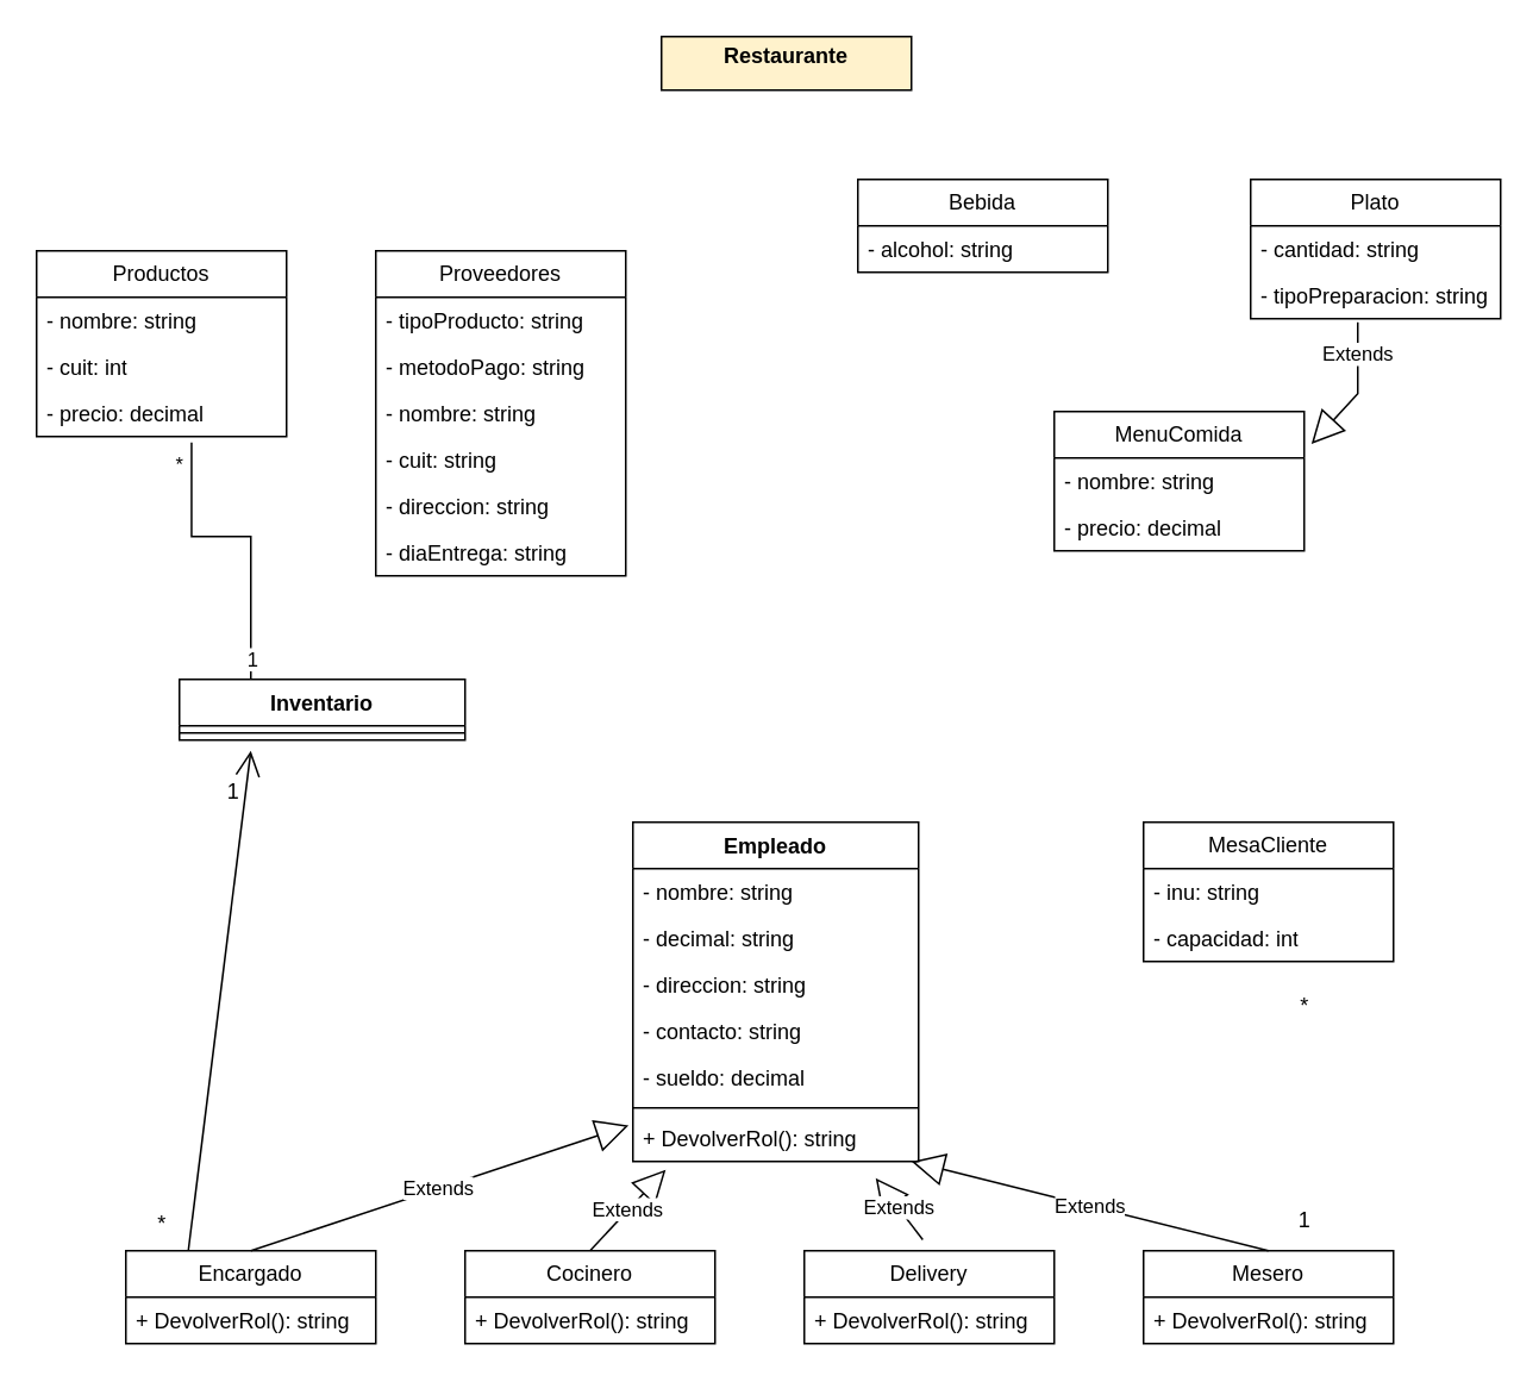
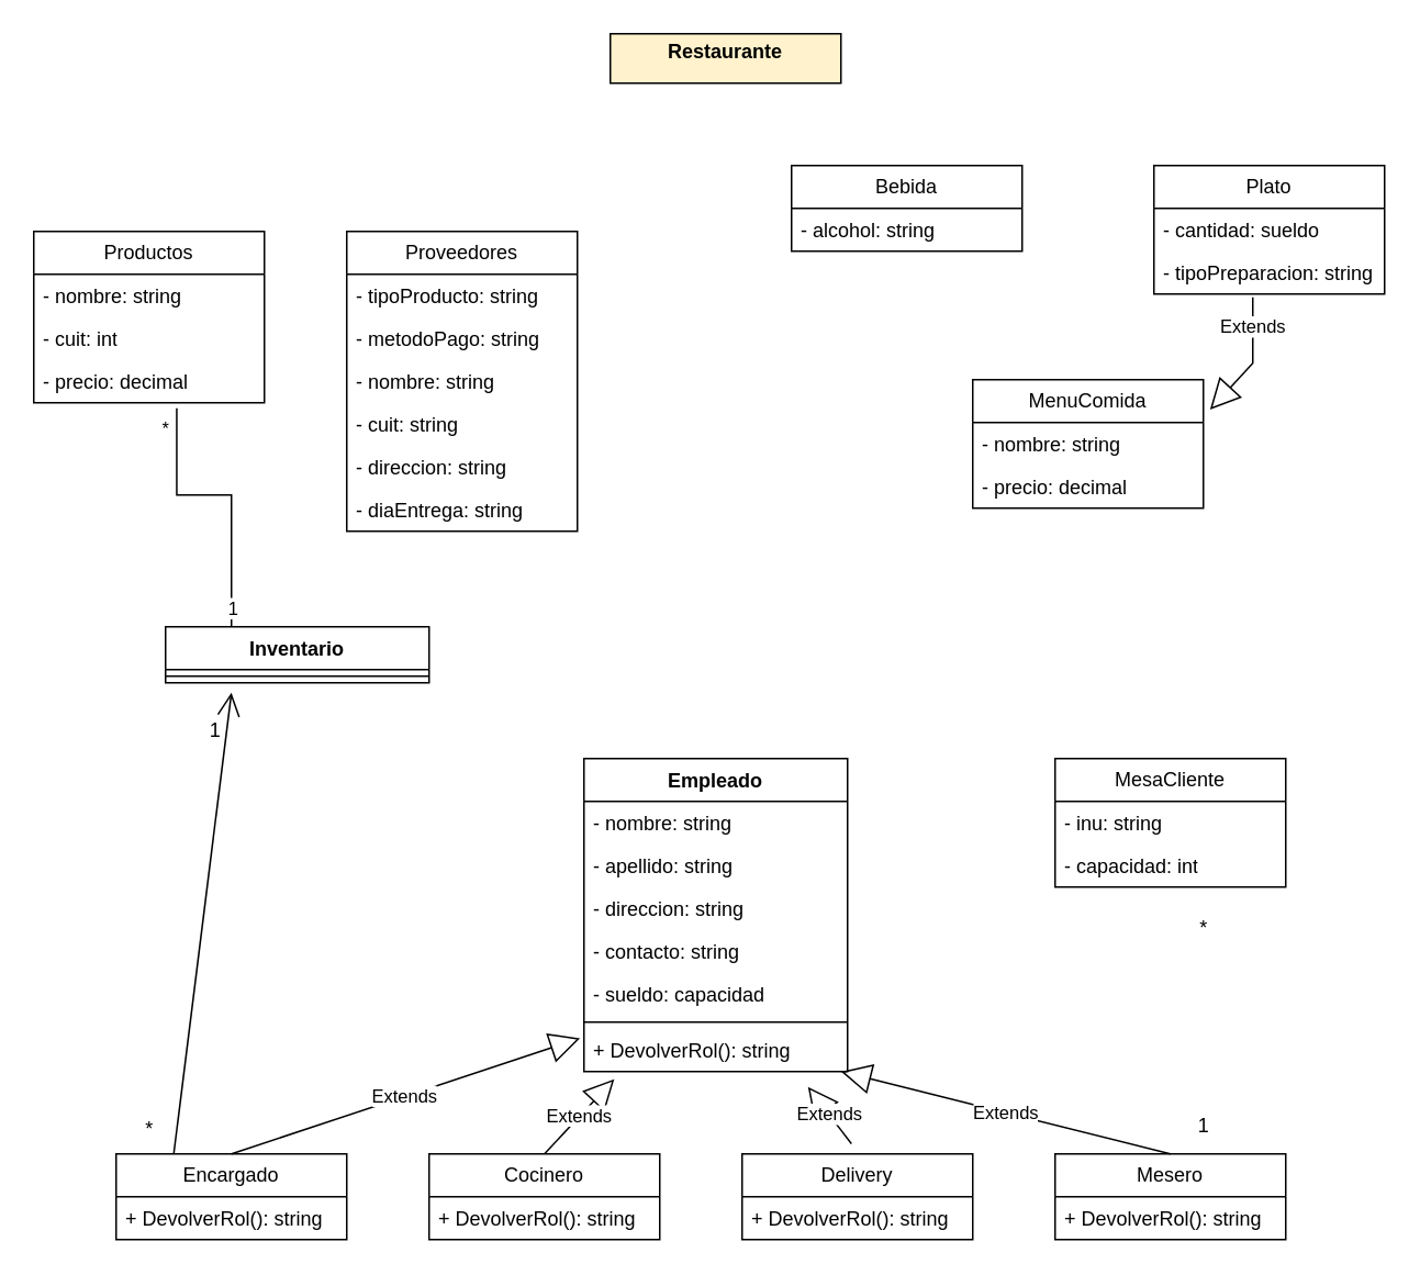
- <mxCell id="8" value="- cantidad: string" style="text;strokeColor=none;fillColor=none;align=left;verticalAlign=top;spacingLeft=4;spacingRight=4;overflow=hidden;rotatable=0;points=[[0,0.5],[1,0.5]];portConstraint=eastwest;whiteSpace=wrap;html=1;" vertex="1" parent="7"><mxGeometry y="26" width="140" height="26" as="geometry" /></mxCell>
+ <mxCell id="8" value="- cantidad: sueldo" style="text;strokeColor=none;fillColor=none;align=left;verticalAlign=top;spacingLeft=4;spacingRight=4;overflow=hidden;rotatable=0;points=[[0,0.5],[1,0.5]];portConstraint=eastwest;whiteSpace=wrap;html=1;" vertex="1" parent="7"><mxGeometry y="26" width="140" height="26" as="geometry" /></mxCell>
- <mxCell id="31" value="- decimal: string" style="text;strokeColor=none;fillColor=none;align=left;verticalAlign=top;spacingLeft=4;spacingRight=4;overflow=hidden;rotatable=0;points=[[0,0.5],[1,0.5]];portConstraint=eastwest;whiteSpace=wrap;html=1;" vertex="1" parent="29"><mxGeometry y="52" width="160" height="26" as="geometry" /></mxCell>
+ <mxCell id="31" value="- apellido: string" style="text;strokeColor=none;fillColor=none;align=left;verticalAlign=top;spacingLeft=4;spacingRight=4;overflow=hidden;rotatable=0;points=[[0,0.5],[1,0.5]];portConstraint=eastwest;whiteSpace=wrap;html=1;" vertex="1" parent="29"><mxGeometry y="52" width="160" height="26" as="geometry" /></mxCell>
- <mxCell id="34" value="- sueldo: decimal" style="text;strokeColor=none;fillColor=none;align=left;verticalAlign=top;spacingLeft=4;spacingRight=4;overflow=hidden;rotatable=0;points=[[0,0.5],[1,0.5]];portConstraint=eastwest;whiteSpace=wrap;html=1;" vertex="1" parent="29"><mxGeometry y="130" width="160" height="26" as="geometry" /></mxCell>
+ <mxCell id="34" value="- sueldo: capacidad" style="text;strokeColor=none;fillColor=none;align=left;verticalAlign=top;spacingLeft=4;spacingRight=4;overflow=hidden;rotatable=0;points=[[0,0.5],[1,0.5]];portConstraint=eastwest;whiteSpace=wrap;html=1;" vertex="1" parent="29"><mxGeometry y="130" width="160" height="26" as="geometry" /></mxCell>
